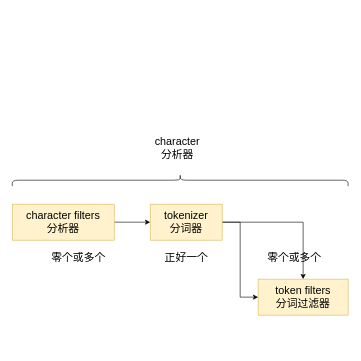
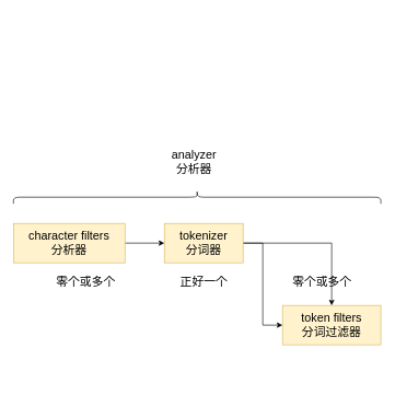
- <mxCell id="12" value="character&lt;br&gt;分析器" style="text;html=1;align=center;verticalAlign=middle;resizable=0;points=[];autosize=1;strokeColor=none;fillColor=none;fontSize=18;" parent="1" vertex="1"><mxGeometry x="250" y="216" width="90" height="60" as="geometry" /></mxCell>
+ <mxCell id="12" value="analyzer&lt;br&gt;分析器" style="text;html=1;align=center;verticalAlign=middle;resizable=0;points=[];autosize=1;strokeColor=none;fillColor=none;fontSize=18;" parent="1" vertex="1"><mxGeometry x="250" y="216" width="90" height="60" as="geometry" /></mxCell>
